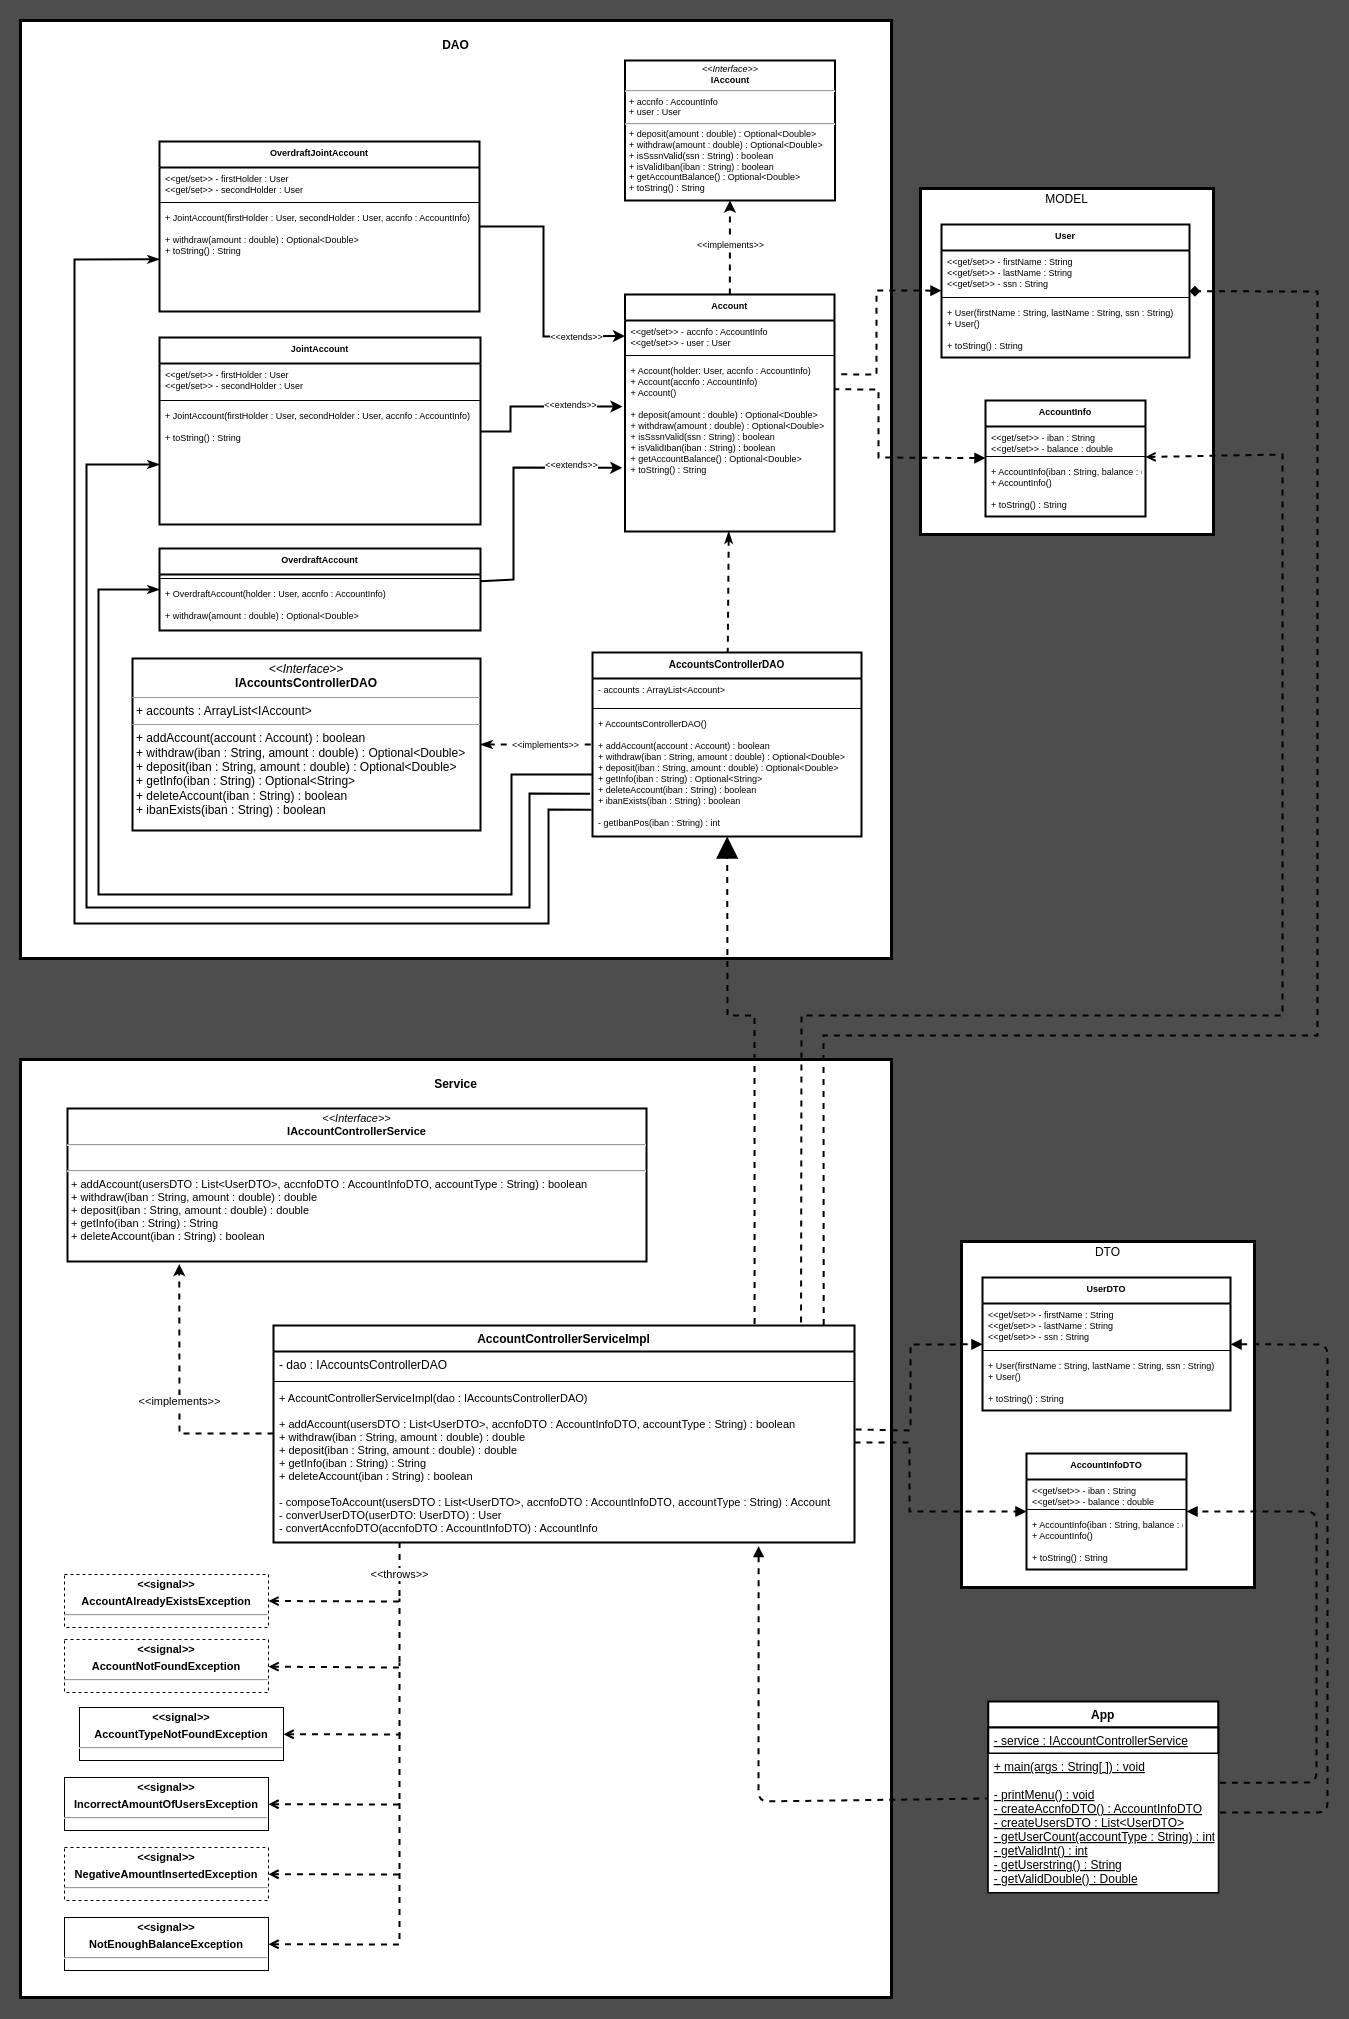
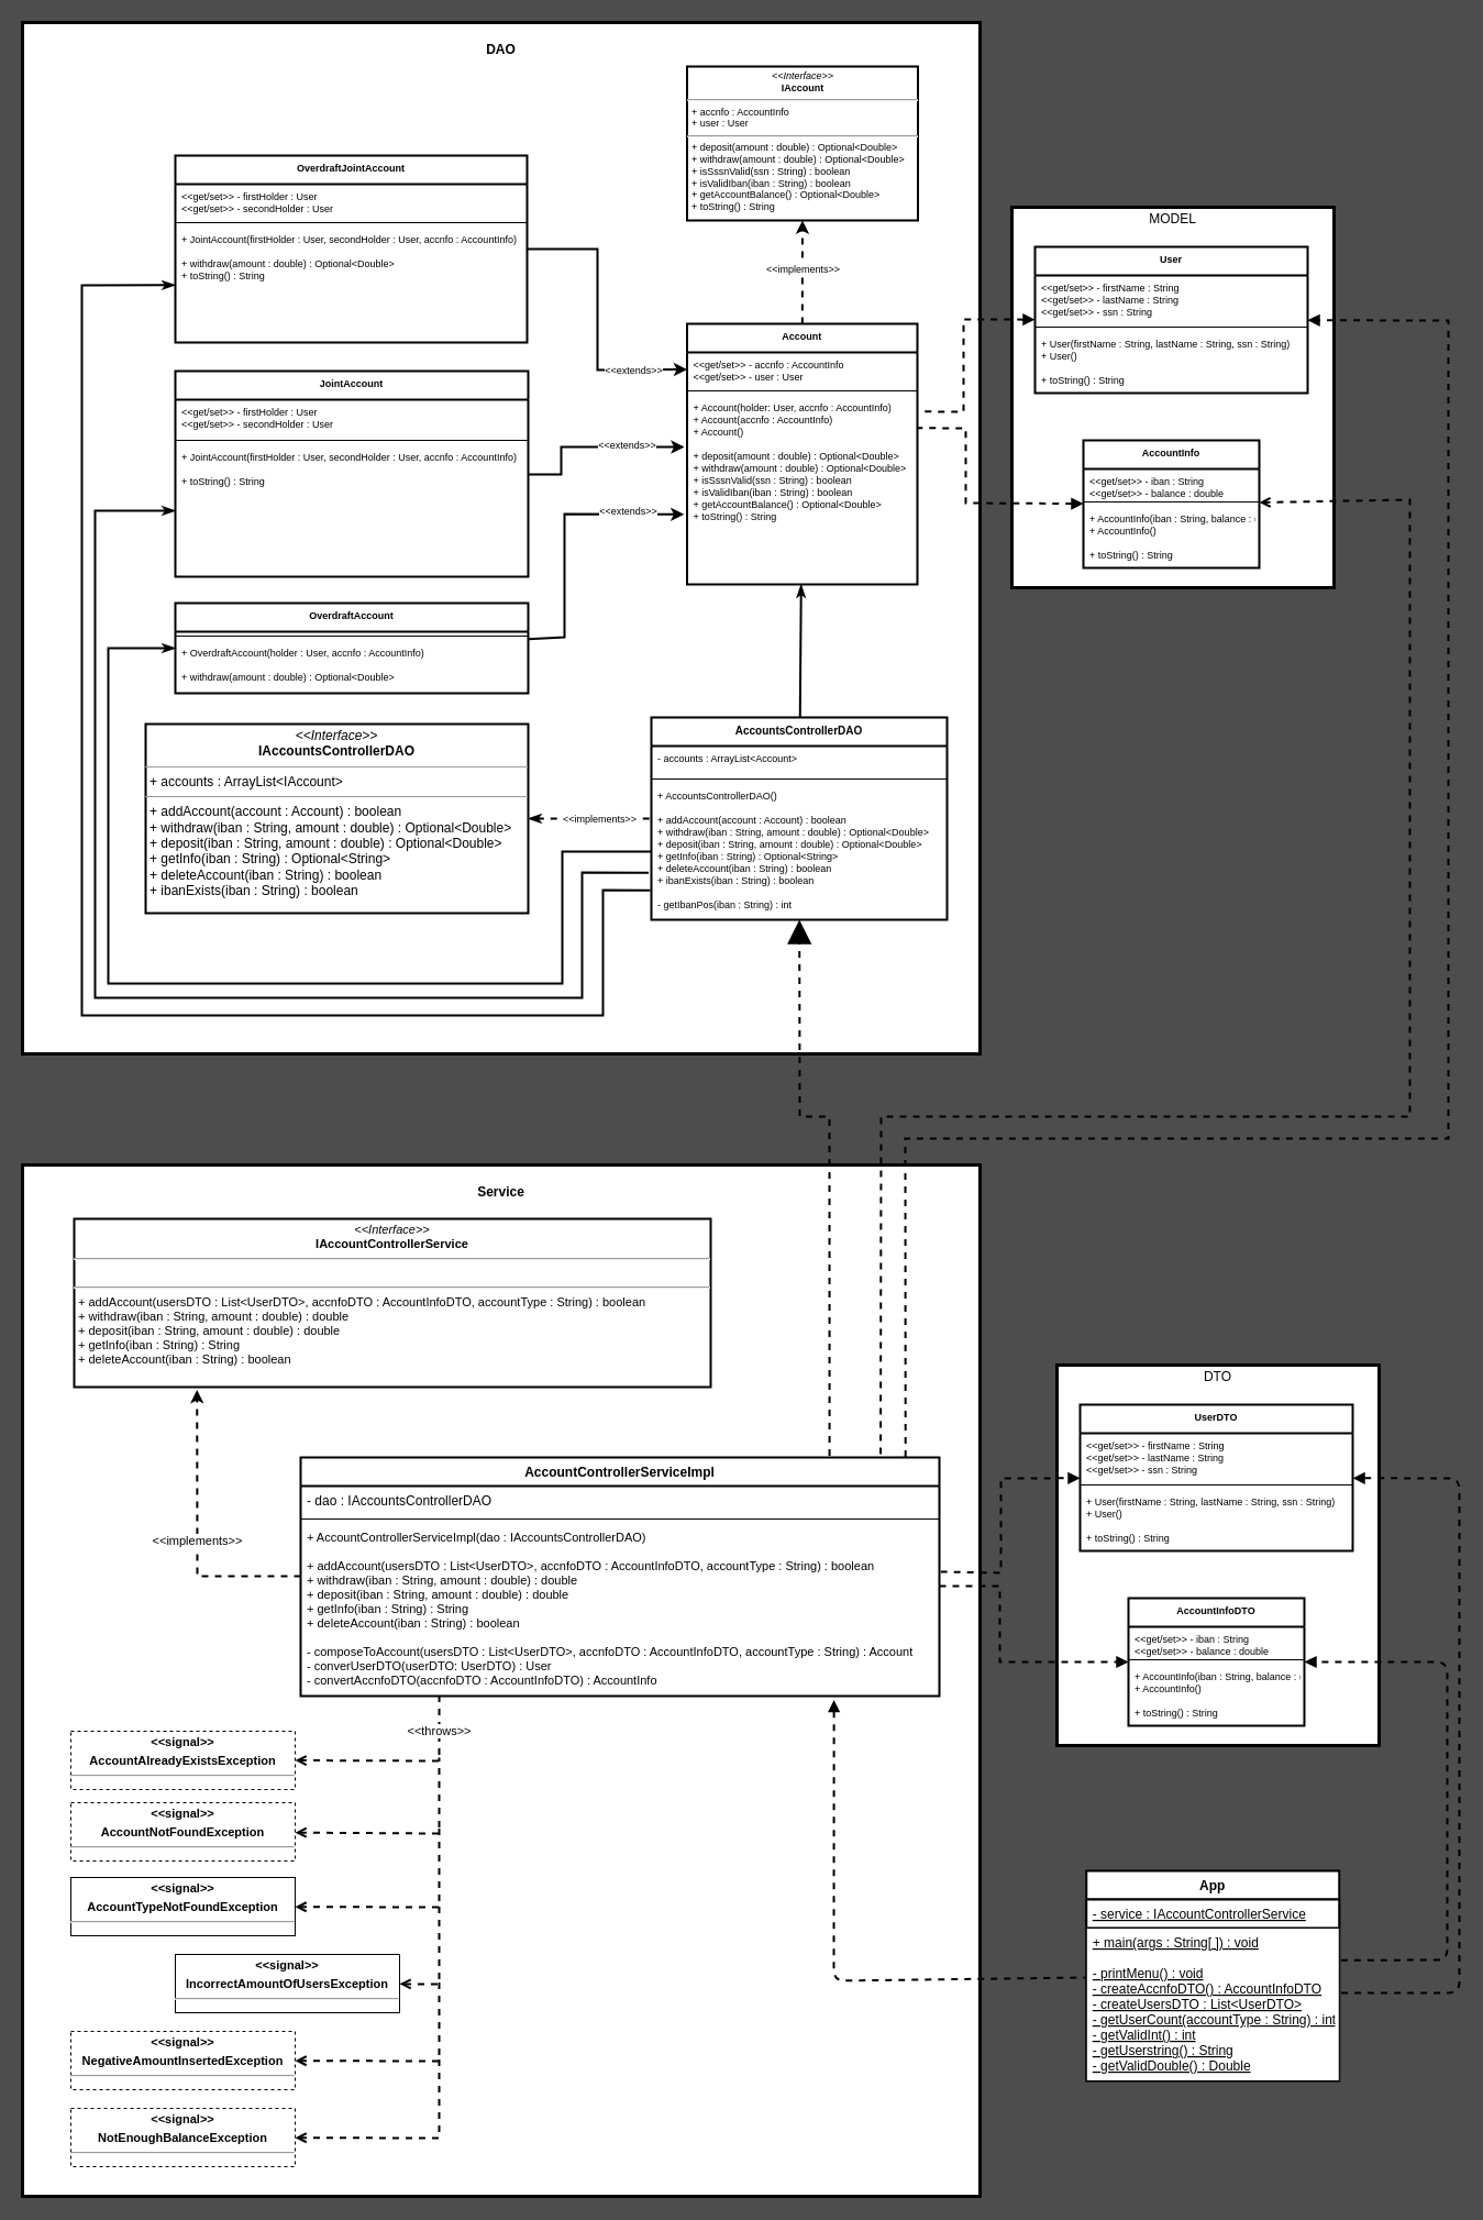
- <mxCell id="65" style="edgeStyle=none;html=1;fontSize=11;startArrow=none;startFill=0;endArrow=diamond;endFill=1;exitX=0.947;exitY=-0.002;exitDx=0;exitDy=0;exitPerimeter=0;strokeWidth=2;rounded=0;dashed=1;" parent="1" source="68" target="36" edge="1"><mxGeometry relative="1" as="geometry"><Array as="points"><mxPoint x="823" y="1035" /><mxPoint x="1317" y="1035" /><mxPoint x="1317" y="291" /></Array></mxGeometry></mxCell>
+ <mxCell id="65" style="edgeStyle=none;html=1;fontSize=11;startArrow=none;startFill=0;endArrow=block;endFill=1;exitX=0.947;exitY=-0.002;exitDx=0;exitDy=0;exitPerimeter=0;strokeWidth=2;rounded=0;dashed=1;" parent="1" source="68" target="36" edge="1"><mxGeometry relative="1" as="geometry"><Array as="points"><mxPoint x="823" y="1035" /><mxPoint x="1317" y="1035" /><mxPoint x="1317" y="291" /></Array></mxGeometry></mxCell>
- <mxCell id="7" style="edgeStyle=none;html=1;fontSize=9;startArrow=classicThin;startFill=1;endArrow=none;endFill=0;strokeWidth=2;rounded=0;dashed=1;" parent="1" source="8" target="43" edge="1"><mxGeometry relative="1" as="geometry" /></mxCell>
+ <mxCell id="7" style="edgeStyle=none;html=1;fontSize=9;startArrow=classicThin;startFill=1;endArrow=none;endFill=0;strokeWidth=2;rounded=0;dashed=0;" parent="1" source="8" target="43" edge="1"><mxGeometry relative="1" as="geometry" /></mxCell>
- <mxCell id="76" value="&lt;p style=&quot;margin: 4px 0px 0px ; text-align: center&quot;&gt;&lt;b&gt;&amp;lt;&amp;lt;signal&amp;gt;&amp;gt;&lt;/b&gt;&lt;/p&gt;&lt;p style=&quot;margin: 4px 0px 0px ; text-align: center&quot;&gt;&lt;b&gt;AccountTypeNotFoundException&lt;/b&gt;&lt;br&gt;&lt;/p&gt;&lt;hr style=&quot;font-size: 11px&quot;&gt;&lt;p style=&quot;margin: 0px 0px 0px 4px ; font-size: 11px&quot;&gt;&lt;br style=&quot;font-size: 11px&quot;&gt;&lt;/p&gt;&lt;hr style=&quot;font-size: 11px&quot;&gt;&lt;p style=&quot;margin: 0px 0px 0px 4px ; font-size: 11px&quot;&gt;&lt;br&gt;&lt;/p&gt;" style="verticalAlign=top;align=left;overflow=fill;fontSize=11;fontFamily=Helvetica;html=1;rounded=0;" parent="1" vertex="1"><mxGeometry x="79" y="1707" width="204" height="53" as="geometry" /></mxCell>
+ <mxCell id="76" value="&lt;p style=&quot;margin: 4px 0px 0px ; text-align: center&quot;&gt;&lt;b&gt;&amp;lt;&amp;lt;signal&amp;gt;&amp;gt;&lt;/b&gt;&lt;/p&gt;&lt;p style=&quot;margin: 4px 0px 0px ; text-align: center&quot;&gt;&lt;b&gt;AccountTypeNotFoundException&lt;/b&gt;&lt;br&gt;&lt;/p&gt;&lt;hr style=&quot;font-size: 11px&quot;&gt;&lt;p style=&quot;margin: 0px 0px 0px 4px ; font-size: 11px&quot;&gt;&lt;br style=&quot;font-size: 11px&quot;&gt;&lt;/p&gt;&lt;hr style=&quot;font-size: 11px&quot;&gt;&lt;p style=&quot;margin: 0px 0px 0px 4px ; font-size: 11px&quot;&gt;&lt;br&gt;&lt;/p&gt;" style="verticalAlign=top;align=left;overflow=fill;fontSize=11;fontFamily=Helvetica;html=1;rounded=0;" parent="1" vertex="1"><mxGeometry x="64" y="1707" width="204" height="53" as="geometry" /></mxCell>
- <mxCell id="77" value="&lt;p style=&quot;margin: 4px 0px 0px ; text-align: center&quot;&gt;&lt;b&gt;&amp;lt;&amp;lt;signal&amp;gt;&amp;gt;&lt;/b&gt;&lt;/p&gt;&lt;p style=&quot;margin: 4px 0px 0px ; text-align: center&quot;&gt;&lt;b&gt;IncorrectAmountOfUsersException&lt;/b&gt;&lt;br&gt;&lt;/p&gt;&lt;hr style=&quot;font-size: 11px&quot;&gt;&lt;p style=&quot;margin: 0px 0px 0px 4px ; font-size: 11px&quot;&gt;&lt;br style=&quot;font-size: 11px&quot;&gt;&lt;/p&gt;&lt;hr style=&quot;font-size: 11px&quot;&gt;&lt;p style=&quot;margin: 0px 0px 0px 4px ; font-size: 11px&quot;&gt;&lt;br&gt;&lt;/p&gt;" style="verticalAlign=top;align=left;overflow=fill;fontSize=11;fontFamily=Helvetica;html=1;rounded=0;" parent="1" vertex="1"><mxGeometry x="64" y="1777" width="204" height="53" as="geometry" /></mxCell>
+ <mxCell id="77" value="&lt;p style=&quot;margin: 4px 0px 0px ; text-align: center&quot;&gt;&lt;b&gt;&amp;lt;&amp;lt;signal&amp;gt;&amp;gt;&lt;/b&gt;&lt;/p&gt;&lt;p style=&quot;margin: 4px 0px 0px ; text-align: center&quot;&gt;&lt;b&gt;IncorrectAmountOfUsersException&lt;/b&gt;&lt;br&gt;&lt;/p&gt;&lt;hr style=&quot;font-size: 11px&quot;&gt;&lt;p style=&quot;margin: 0px 0px 0px 4px ; font-size: 11px&quot;&gt;&lt;br style=&quot;font-size: 11px&quot;&gt;&lt;/p&gt;&lt;hr style=&quot;font-size: 11px&quot;&gt;&lt;p style=&quot;margin: 0px 0px 0px 4px ; font-size: 11px&quot;&gt;&lt;br&gt;&lt;/p&gt;" style="verticalAlign=top;align=left;overflow=fill;fontSize=11;fontFamily=Helvetica;html=1;rounded=0;" parent="1" vertex="1"><mxGeometry x="159" y="1777" width="204" height="53" as="geometry" /></mxCell>
- <mxCell id="79" value="&lt;p style=&quot;margin: 4px 0px 0px ; text-align: center&quot;&gt;&lt;b&gt;&amp;lt;&amp;lt;signal&amp;gt;&amp;gt;&lt;/b&gt;&lt;/p&gt;&lt;p style=&quot;margin: 4px 0px 0px ; text-align: center&quot;&gt;&lt;b&gt;NotEnoughBalanceException&lt;/b&gt;&lt;br&gt;&lt;/p&gt;&lt;hr style=&quot;font-size: 11px&quot;&gt;&lt;p style=&quot;margin: 0px 0px 0px 4px ; font-size: 11px&quot;&gt;&lt;br style=&quot;font-size: 11px&quot;&gt;&lt;/p&gt;&lt;hr style=&quot;font-size: 11px&quot;&gt;&lt;p style=&quot;margin: 0px 0px 0px 4px ; font-size: 11px&quot;&gt;&lt;br&gt;&lt;/p&gt;" style="verticalAlign=top;align=left;overflow=fill;fontSize=11;fontFamily=Helvetica;html=1;rounded=0;" parent="1" vertex="1"><mxGeometry x="64" y="1917" width="204" height="53" as="geometry" /></mxCell>
+ <mxCell id="79" value="&lt;p style=&quot;margin: 4px 0px 0px ; text-align: center&quot;&gt;&lt;b&gt;&amp;lt;&amp;lt;signal&amp;gt;&amp;gt;&lt;/b&gt;&lt;/p&gt;&lt;p style=&quot;margin: 4px 0px 0px ; text-align: center&quot;&gt;&lt;b&gt;NotEnoughBalanceException&lt;/b&gt;&lt;br&gt;&lt;/p&gt;&lt;hr style=&quot;font-size: 11px&quot;&gt;&lt;p style=&quot;margin: 0px 0px 0px 4px ; font-size: 11px&quot;&gt;&lt;br style=&quot;font-size: 11px&quot;&gt;&lt;/p&gt;&lt;hr style=&quot;font-size: 11px&quot;&gt;&lt;p style=&quot;margin: 0px 0px 0px 4px ; font-size: 11px&quot;&gt;&lt;br&gt;&lt;/p&gt;" style="verticalAlign=top;align=left;overflow=fill;fontSize=11;fontFamily=Helvetica;html=1;rounded=0;dashed=1;" parent="1" vertex="1"><mxGeometry x="64" y="1917" width="204" height="53" as="geometry" /></mxCell>
